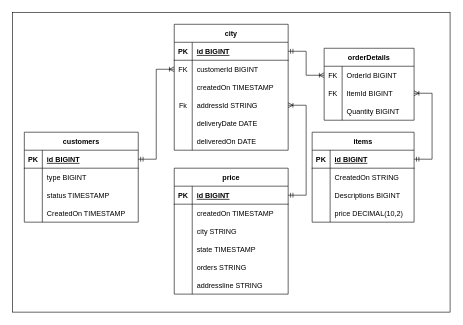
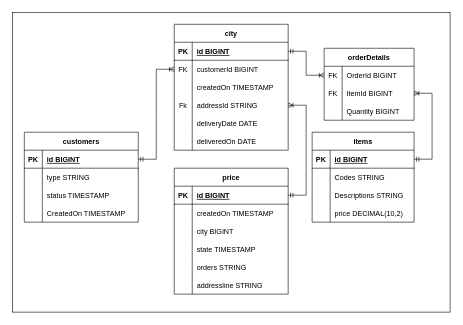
- <mxCell id="28" value="type BIGINT" style="shape=partialRectangle;overflow=hidden;connectable=0;fillColor=none;align=left;strokeColor=inherit;top=0;left=0;bottom=0;right=0;spacingLeft=6;" parent="26" vertex="1"><mxGeometry x="30" width="160" height="30" as="geometry"><mxRectangle width="160" height="30" as="alternateBounds" /></mxGeometry></mxCell>
+ <mxCell id="28" value="type STRING" style="shape=partialRectangle;overflow=hidden;connectable=0;fillColor=none;align=left;strokeColor=inherit;top=0;left=0;bottom=0;right=0;spacingLeft=6;" parent="26" vertex="1"><mxGeometry x="30" width="160" height="30" as="geometry"><mxRectangle width="160" height="30" as="alternateBounds" /></mxGeometry></mxCell>
- <mxCell id="41" value="CreatedOn STRING" style="shape=partialRectangle;overflow=hidden;connectable=0;fillColor=none;align=left;strokeColor=inherit;top=0;left=0;bottom=0;right=0;spacingLeft=6;" parent="39" vertex="1"><mxGeometry x="30" width="140" height="30" as="geometry"><mxRectangle width="140" height="30" as="alternateBounds" /></mxGeometry></mxCell>
+ <mxCell id="41" value="Codes STRING" style="shape=partialRectangle;overflow=hidden;connectable=0;fillColor=none;align=left;strokeColor=inherit;top=0;left=0;bottom=0;right=0;spacingLeft=6;" parent="39" vertex="1"><mxGeometry x="30" width="140" height="30" as="geometry"><mxRectangle width="140" height="30" as="alternateBounds" /></mxGeometry></mxCell>
- <mxCell id="44" value="Descriptions BIGINT" style="shape=partialRectangle;overflow=hidden;connectable=0;fillColor=none;align=left;strokeColor=inherit;top=0;left=0;bottom=0;right=0;spacingLeft=6;" parent="42" vertex="1"><mxGeometry x="30" width="140" height="30" as="geometry"><mxRectangle width="140" height="30" as="alternateBounds" /></mxGeometry></mxCell>
+ <mxCell id="44" value="Descriptions STRING" style="shape=partialRectangle;overflow=hidden;connectable=0;fillColor=none;align=left;strokeColor=inherit;top=0;left=0;bottom=0;right=0;spacingLeft=6;" parent="42" vertex="1"><mxGeometry x="30" width="140" height="30" as="geometry"><mxRectangle width="140" height="30" as="alternateBounds" /></mxGeometry></mxCell>
- <mxCell id="12" value="city STRING" style="shape=partialRectangle;overflow=hidden;connectable=0;fillColor=none;align=left;strokeColor=inherit;top=0;left=0;bottom=0;right=0;spacingLeft=6;" parent="10" vertex="1"><mxGeometry x="30" width="160" height="30" as="geometry"><mxRectangle width="160" height="30" as="alternateBounds" /></mxGeometry></mxCell>
+ <mxCell id="12" value="city BIGINT" style="shape=partialRectangle;overflow=hidden;connectable=0;fillColor=none;align=left;strokeColor=inherit;top=0;left=0;bottom=0;right=0;spacingLeft=6;" parent="10" vertex="1"><mxGeometry x="30" width="160" height="30" as="geometry"><mxRectangle width="160" height="30" as="alternateBounds" /></mxGeometry></mxCell>
